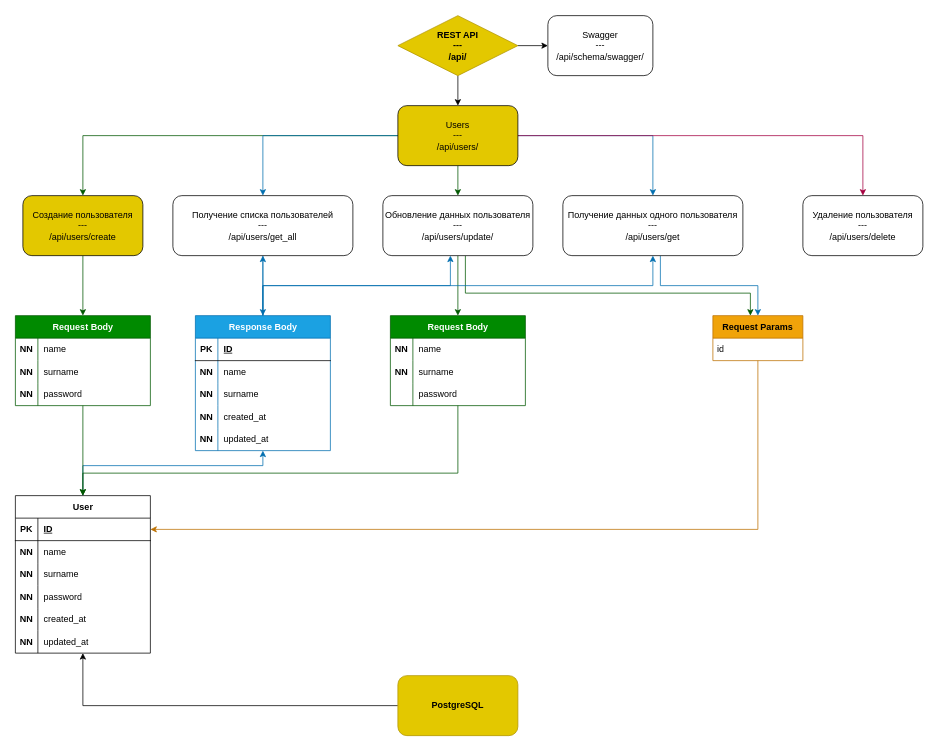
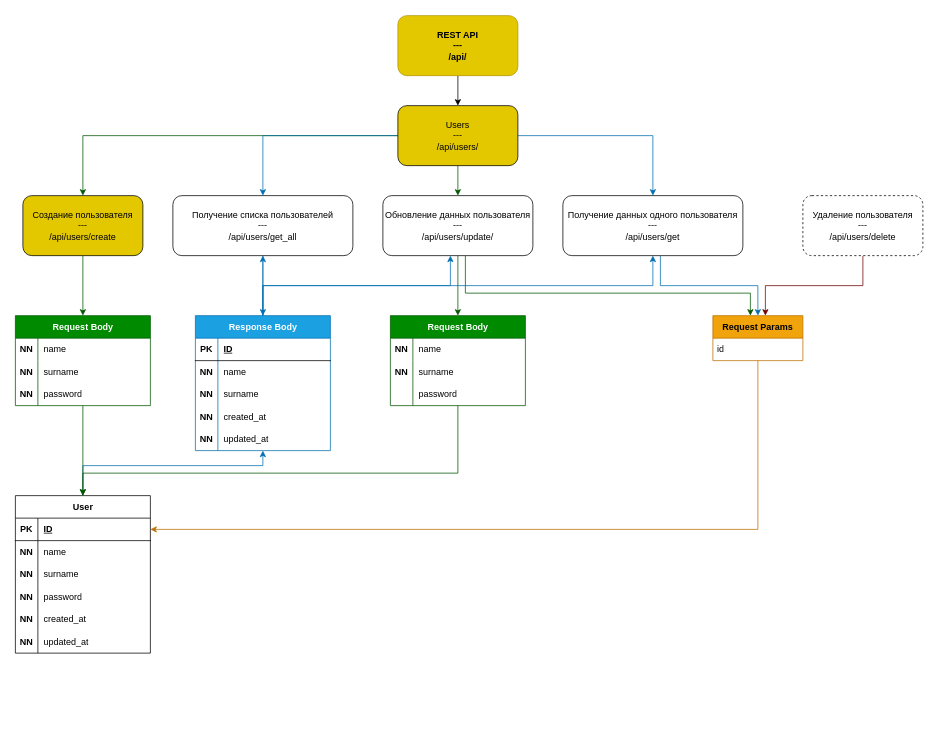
- <mxCell id="24" value="&lt;b&gt;REST API&lt;/b&gt;&lt;div&gt;&lt;b&gt;---&lt;/b&gt;&lt;/div&gt;&lt;div&gt;&lt;b&gt;/api/&lt;/b&gt;&lt;/div&gt;" style="rhombus;whiteSpace=wrap;html=1;fillColor=#e3c800;fontColor=#000000;strokeColor=#B09500;" parent="1" vertex="1"><mxGeometry x="530" y="20" width="160" height="80" as="geometry" /></mxCell>
+ <mxCell id="24" value="&lt;b&gt;REST API&lt;/b&gt;&lt;div&gt;&lt;b&gt;---&lt;/b&gt;&lt;/div&gt;&lt;div&gt;&lt;b&gt;/api/&lt;/b&gt;&lt;/div&gt;" style="rounded=1;whiteSpace=wrap;html=1;fillColor=#e3c800;fontColor=#000000;strokeColor=#B09500;" parent="1" vertex="1"><mxGeometry x="530" y="20" width="160" height="80" as="geometry" /></mxCell>
- <mxCell id="23" value="" style="edgeStyle=orthogonalEdgeStyle;rounded=0;orthogonalLoop=1;jettySize=auto;html=1;" parent="1" source="24" target="42" edge="1"><mxGeometry relative="1" as="geometry" /></mxCell>
- <mxCell id="42" value="Swagger&lt;div&gt;---&lt;/div&gt;&lt;div&gt;/api/schema/swagger/&lt;/div&gt;" style="whiteSpace=wrap;html=1;rounded=1;" parent="1" vertex="1"><mxGeometry x="730" y="20" width="140" height="80" as="geometry" /></mxCell>
- <mxCell id="27" value="" style="edgeStyle=orthogonalEdgeStyle;rounded=0;orthogonalLoop=1;jettySize=auto;html=1;fillColor=#d80073;strokeColor=#A50040;" parent="1" source="30" target="41" edge="1"><mxGeometry relative="1" as="geometry" /></mxCell>
- <mxCell id="41" value="Удаление пользователя&lt;div&gt;---&lt;/div&gt;&lt;div&gt;/api/users/delete&lt;/div&gt;" style="whiteSpace=wrap;html=1;rounded=1;" parent="1" vertex="1"><mxGeometry x="1070" y="260" width="160" height="80" as="geometry" /></mxCell>
+ <mxCell id="41" value="Удаление пользователя&lt;div&gt;---&lt;/div&gt;&lt;div&gt;/api/users/delete&lt;/div&gt;" style="whiteSpace=wrap;html=1;rounded=1;dashed=1;" parent="1" vertex="1"><mxGeometry x="1070" y="260" width="160" height="80" as="geometry" /></mxCell>
+ <mxCell id="40" style="edgeStyle=orthogonalEdgeStyle;rounded=0;orthogonalLoop=1;jettySize=auto;html=1;fillColor=#a20025;strokeColor=#6F0000;" parent="1" source="41" target="63" edge="1"><mxGeometry relative="1" as="geometry"><Array as="points"><mxPoint x="1150" y="380" /><mxPoint x="1020" y="380" /></Array></mxGeometry></mxCell>
- <mxCell id="65" style="edgeStyle=orthogonalEdgeStyle;rounded=0;orthogonalLoop=1;jettySize=auto;html=1;" parent="1" source="66" target="3" edge="1"><mxGeometry relative="1" as="geometry" /></mxCell>
- <mxCell id="66" value="&lt;b&gt;PostgreSQL&lt;/b&gt;" style="rounded=1;whiteSpace=wrap;html=1;fillColor=#e3c800;fontColor=#000000;strokeColor=#B09500;" parent="1" vertex="1"><mxGeometry x="530" y="900" width="160" height="80" as="geometry" /></mxCell>
